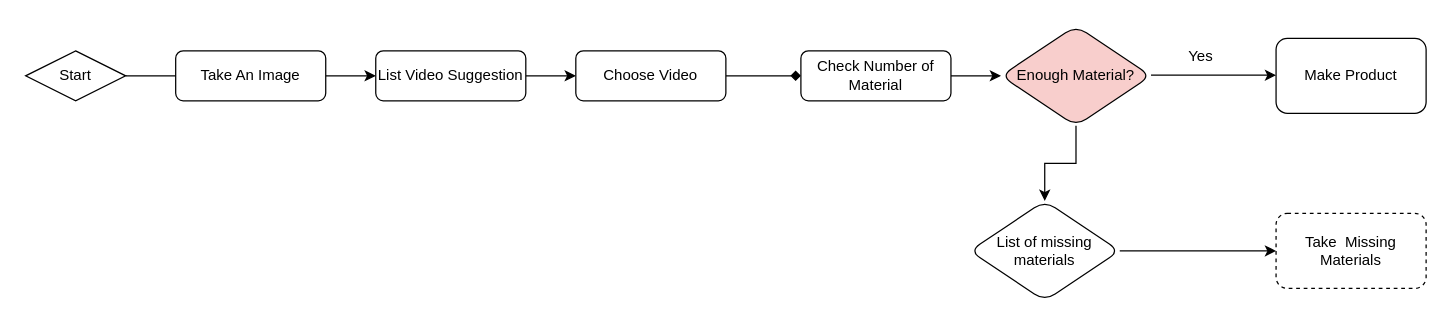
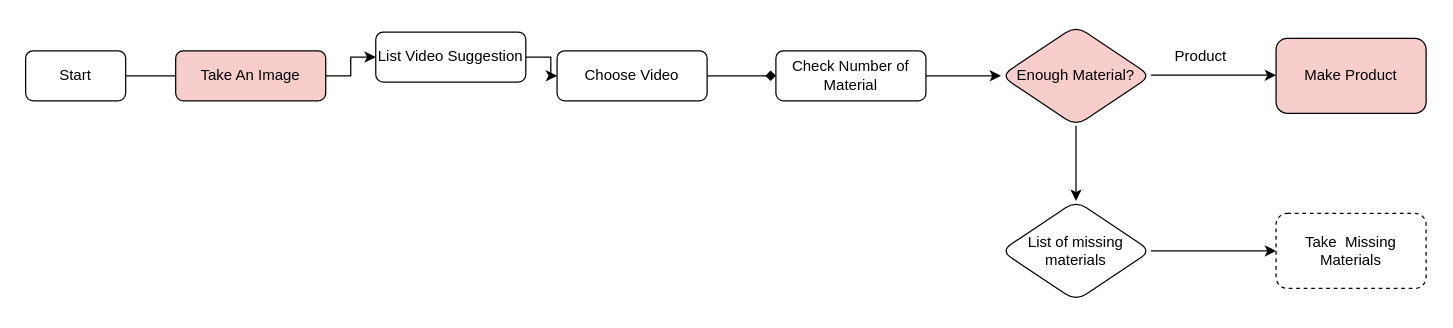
- <mxCell id="19" value="Yes" style="text;html=1;align=center;verticalAlign=middle;whiteSpace=wrap;rounded=0;" vertex="1" parent="1"><mxGeometry x="930" y="30" width="60" height="30" as="geometry" /></mxCell>
+ <mxCell id="19" value="Product" style="text;html=1;align=center;verticalAlign=middle;whiteSpace=wrap;rounded=0;" vertex="1" parent="1"><mxGeometry x="930" y="30" width="60" height="30" as="geometry" /></mxCell>
- <mxCell id="3" value="Start" style="rhombus;whiteSpace=wrap;html=1;fontSize=12;glass=0;strokeWidth=1;shadow=0;" parent="1" vertex="1"><mxGeometry x="20" y="40" width="80" height="40" as="geometry" /></mxCell>
+ <mxCell id="3" value="Start" style="rounded=1;whiteSpace=wrap;html=1;fontSize=12;glass=0;strokeWidth=1;shadow=0;" parent="1" vertex="1"><mxGeometry x="20" y="40" width="80" height="40" as="geometry" /></mxCell>
- <mxCell id="5" value="Take An Image" style="rounded=1;whiteSpace=wrap;html=1;fontSize=12;glass=0;strokeWidth=1;shadow=0;" parent="1" vertex="1"><mxGeometry x="140" y="40" width="120" height="40" as="geometry" /></mxCell>
+ <mxCell id="5" value="Take An Image" style="rounded=1;whiteSpace=wrap;html=1;fontSize=12;glass=0;strokeWidth=1;shadow=0;fillColor=#f8cecc;" parent="1" vertex="1"><mxGeometry x="140" y="40" width="120" height="40" as="geometry" /></mxCell>
- <mxCell id="7" value="List Video Suggestion" style="whiteSpace=wrap;html=1;rounded=1;glass=0;strokeWidth=1;shadow=0;" vertex="1" parent="1"><mxGeometry x="300" y="40" width="120" height="40" as="geometry" /></mxCell>
+ <mxCell id="7" value="List Video Suggestion" style="whiteSpace=wrap;html=1;rounded=1;glass=0;strokeWidth=1;shadow=0;" vertex="1" parent="1"><mxGeometry x="300" y="25" width="120" height="40" as="geometry" /></mxCell>
- <mxCell id="9" value="Choose Video" style="whiteSpace=wrap;html=1;rounded=1;glass=0;strokeWidth=1;shadow=0;" vertex="1" parent="1"><mxGeometry x="460" y="40" width="120" height="40" as="geometry" /></mxCell>
+ <mxCell id="9" value="Choose Video" style="whiteSpace=wrap;html=1;rounded=1;glass=0;strokeWidth=1;shadow=0;" vertex="1" parent="1"><mxGeometry x="445" y="40" width="120" height="40" as="geometry" /></mxCell>
- <mxCell id="11" value="Check Number of Material" style="whiteSpace=wrap;html=1;rounded=1;glass=0;strokeWidth=1;shadow=0;" vertex="1" parent="1"><mxGeometry x="640" y="40" width="120" height="40" as="geometry" /></mxCell>
+ <mxCell id="11" value="Check Number of Material" style="whiteSpace=wrap;html=1;rounded=1;glass=0;strokeWidth=1;shadow=0;" vertex="1" parent="1"><mxGeometry x="620" y="40" width="120" height="40" as="geometry" /></mxCell>
- <mxCell id="15" value="Make Product" style="whiteSpace=wrap;html=1;rounded=1;glass=0;strokeWidth=1;shadow=0;" vertex="1" parent="1"><mxGeometry x="1020" y="30" width="120" height="60" as="geometry" /></mxCell>
+ <mxCell id="15" value="Make Product" style="whiteSpace=wrap;html=1;rounded=1;glass=0;strokeWidth=1;shadow=0;fillColor=#f8cecc;" vertex="1" parent="1"><mxGeometry x="1020" y="30" width="120" height="60" as="geometry" /></mxCell>
- <mxCell id="17" value="List of missing materials" style="rhombus;whiteSpace=wrap;html=1;rounded=1;glass=0;strokeWidth=1;shadow=0;" vertex="1" parent="1"><mxGeometry x="775" y="160" width="120" height="80" as="geometry" /></mxCell>
+ <mxCell id="17" value="List of missing materials" style="rhombus;whiteSpace=wrap;html=1;rounded=1;glass=0;strokeWidth=1;shadow=0;" vertex="1" parent="1"><mxGeometry x="800" y="160" width="120" height="80" as="geometry" /></mxCell>
